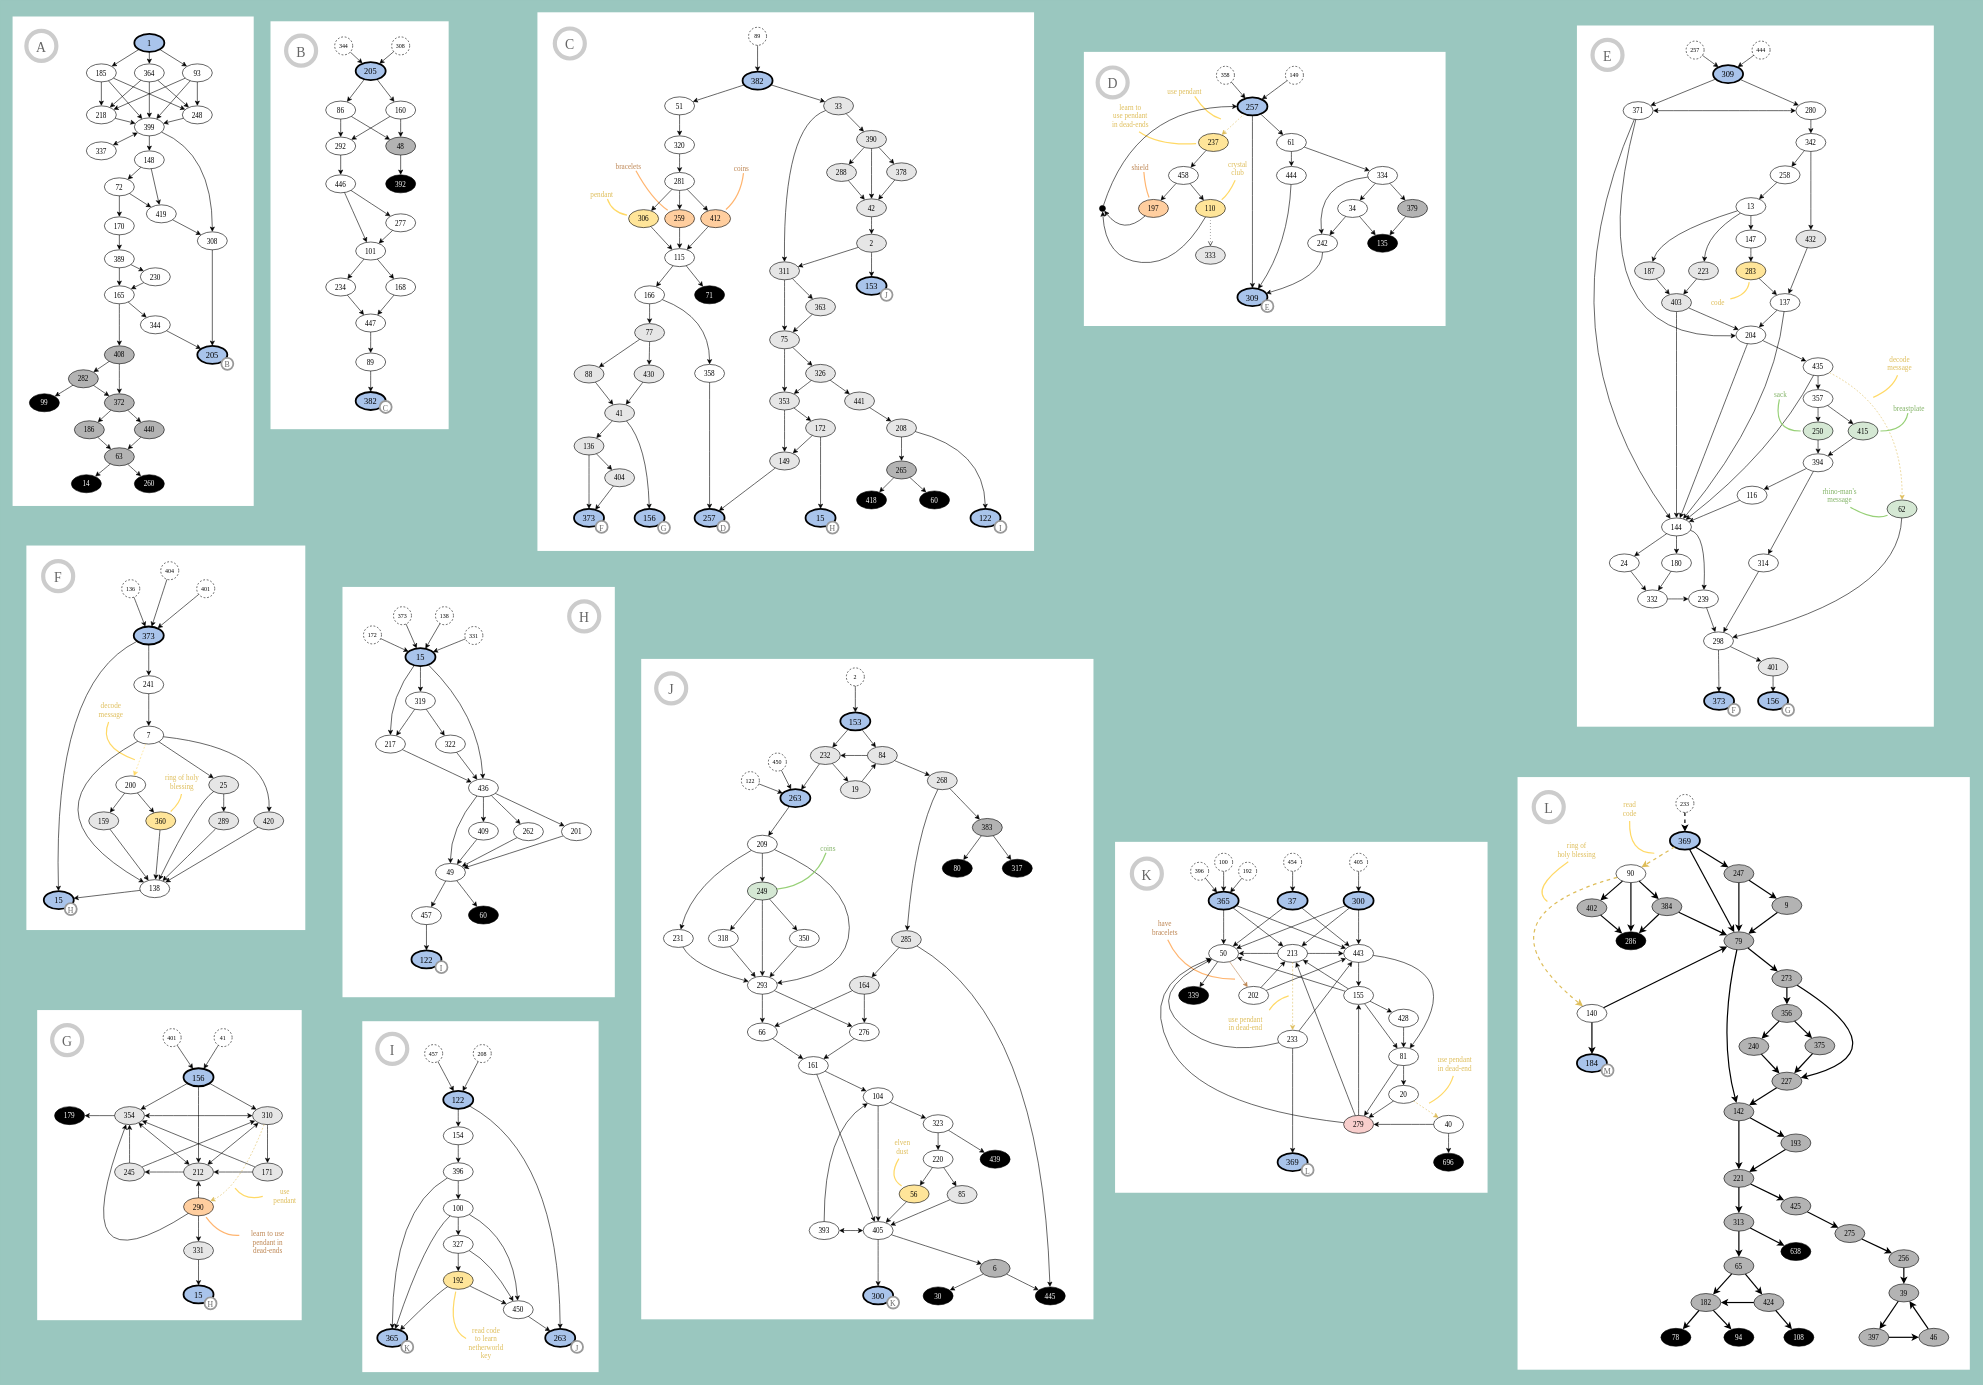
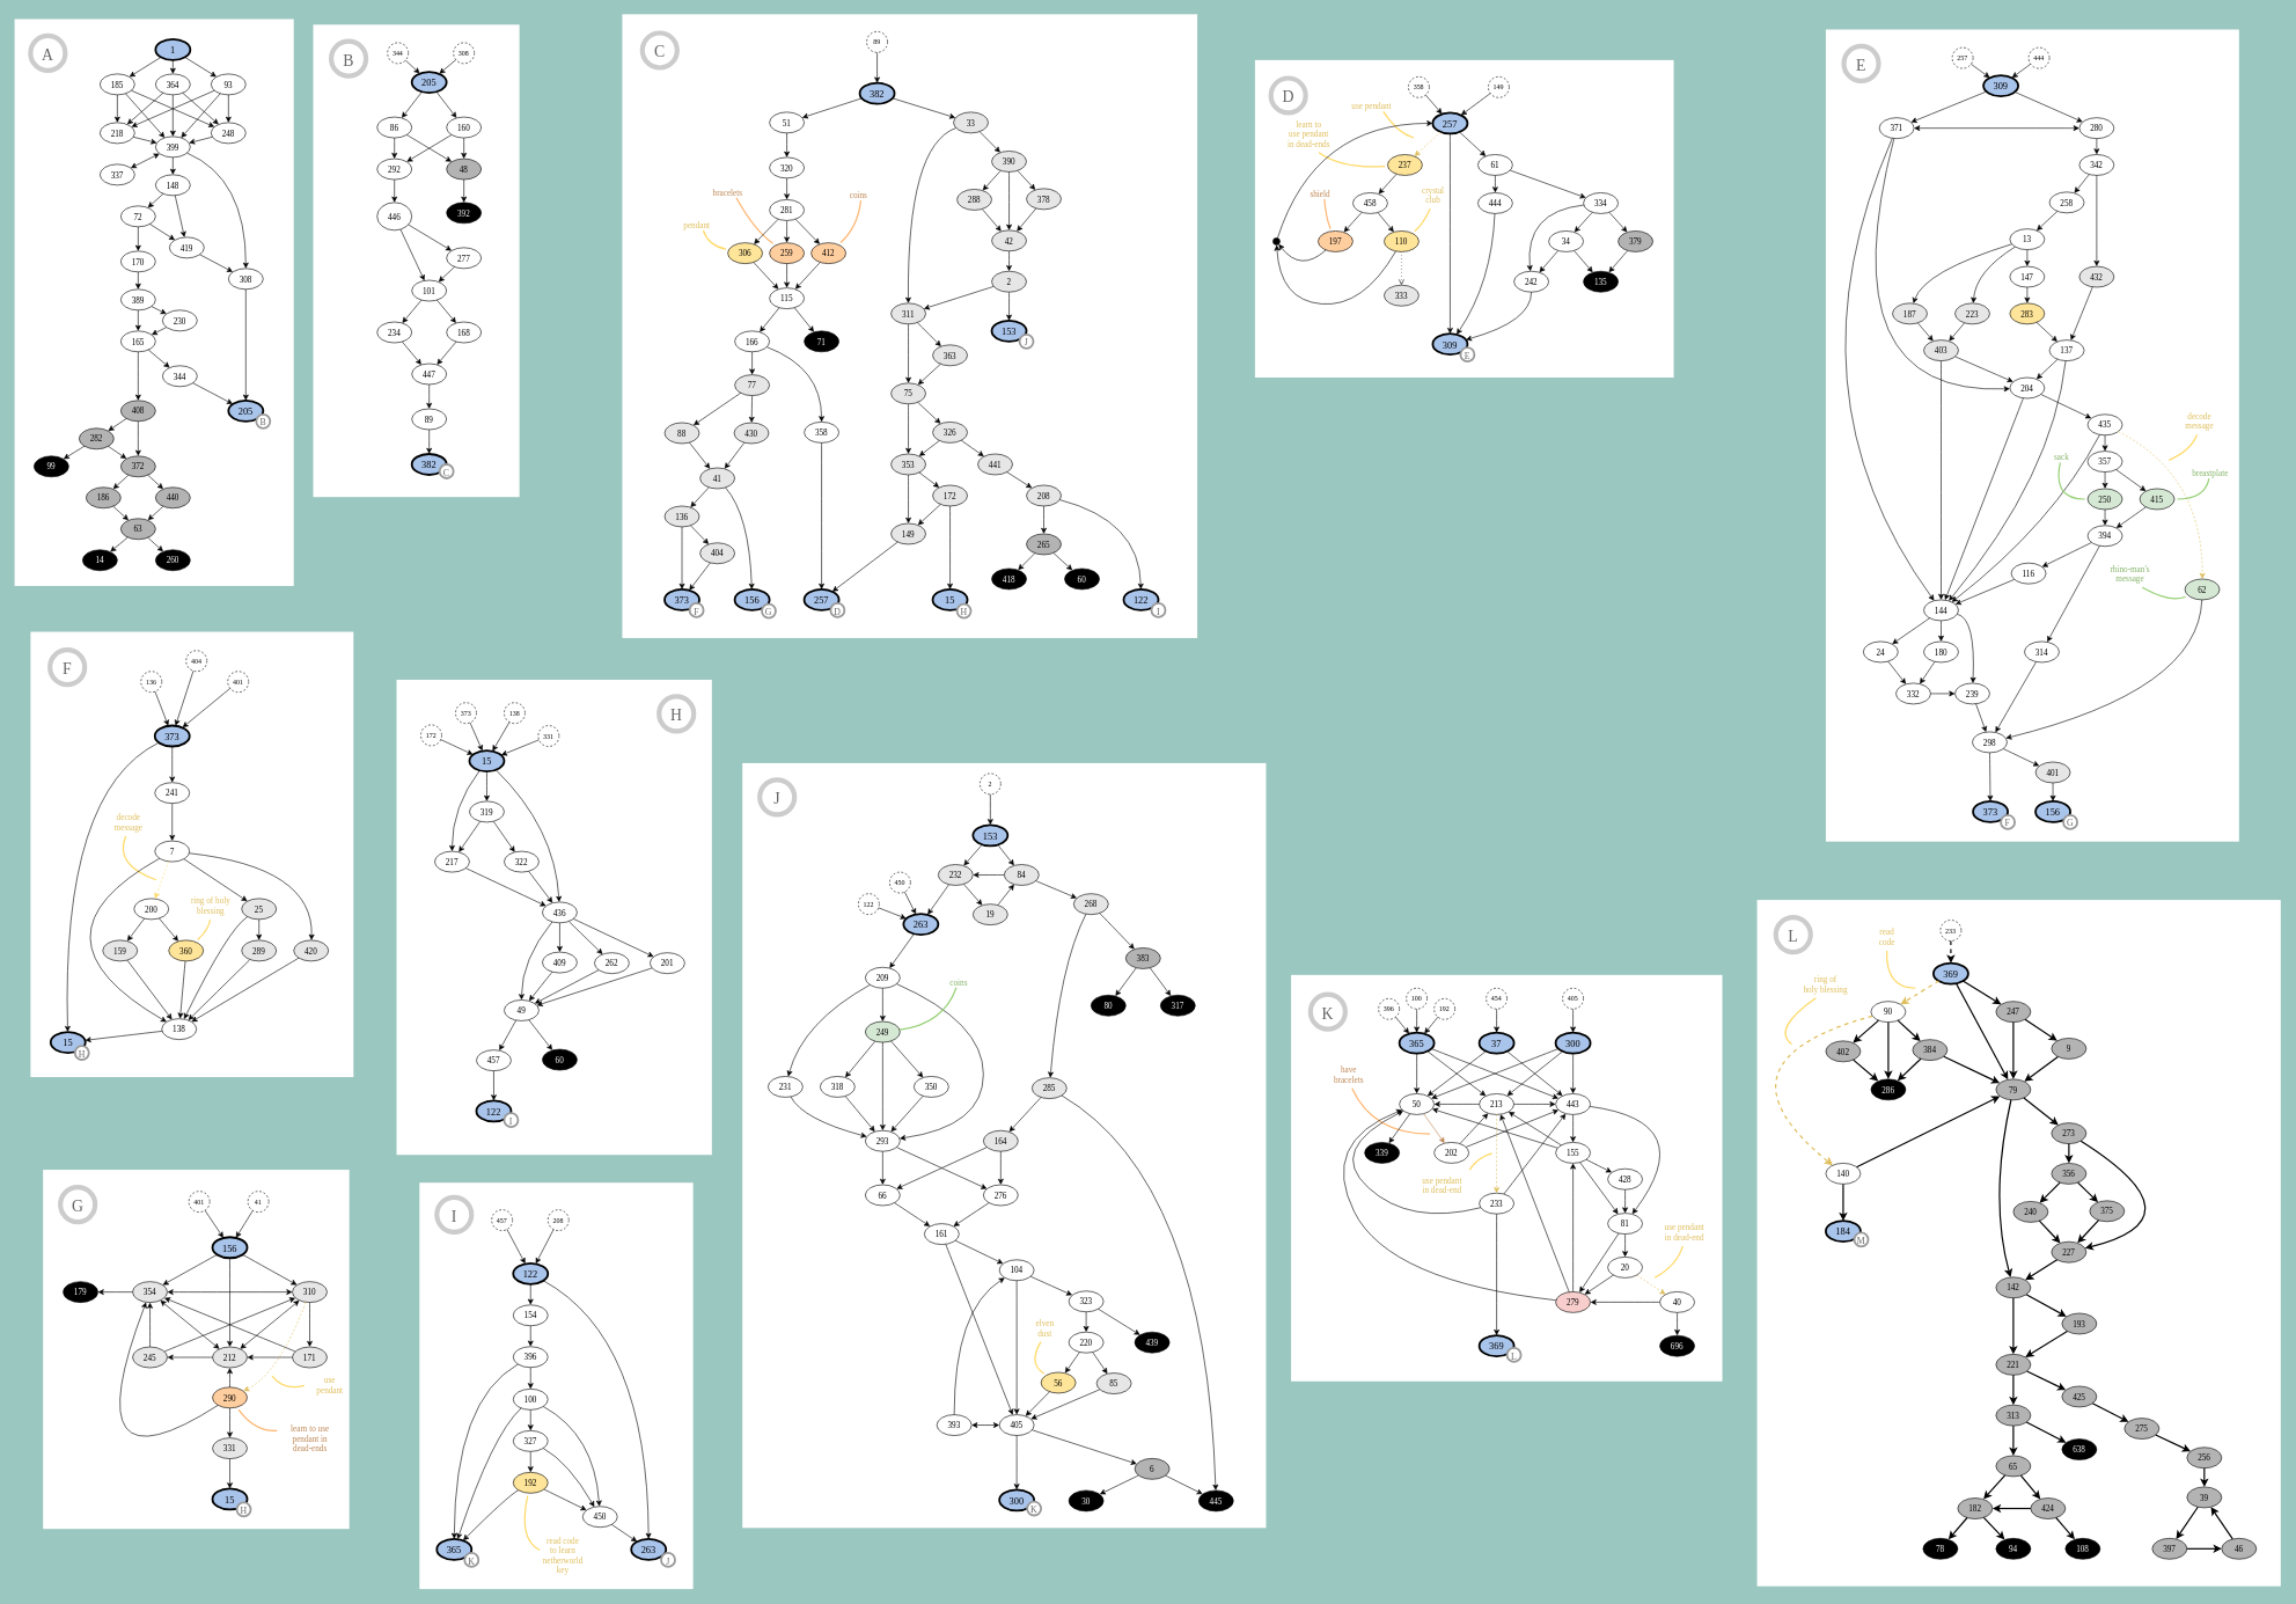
- <mxCell id="448" value="446" style="ellipse;direction=east;fontFamily=Weeblescript;" parent="433" vertex="1"><mxGeometry x="92" y="256" width="50" height="30" as="geometry" /></mxCell>
+ <mxCell id="448" value="446" style="ellipse;direction=east;fontFamily=Weeblescript;" parent="433" vertex="1"><mxGeometry x="92" y="256" width="50" height="40" as="geometry" /></mxCell>
- <mxCell id="719" style="edgeStyle=none;curved=1;html=0;startArrow=none;startFill=0;endArrow=none;endFill=0;strokeColor=#FFD966;strokeWidth=2;fontFamily=Weeblescript;fontSize=23;fontColor=#666666;labelBorderColor=none;sourcePerimeterSpacing=0;targetPerimeterSpacing=4;" parent="1" source="718" target="642" edge="1"><mxGeometry relative="1" as="geometry"><Array as="points"><mxPoint x="2912" y="492" /></Array></mxGeometry></mxCell>
- <mxCell id="718" value="code" style="text;resizable=0;autosize=1;align=center;verticalAlign=top;spacingTop=-4;points=[];fontFamily=Weeblescript;perimeterSpacing=3;fontColor=#DEBD59;" parent="1" vertex="1"><mxGeometry x="2845.724" y="495.161" width="35" height="14" as="geometry" /></mxCell>
